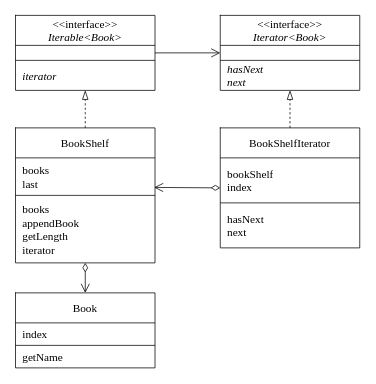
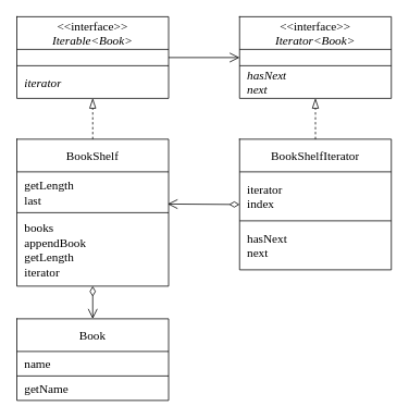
- <mxCell id="22" value="&amp;nbsp; books&lt;br&gt;&amp;nbsp; last" style="shape=partialRectangle;html=1;whiteSpace=wrap;connectable=0;overflow=hidden;fillColor=none;top=0;left=0;bottom=0;right=0;pointerEvents=1;fontFamily=Georgia;fontSize=15;align=left;rounded=0;" parent="21" vertex="1"><mxGeometry width="186" height="50" as="geometry"><mxRectangle width="186" height="50" as="alternateBounds" /></mxGeometry></mxCell>
+ <mxCell id="22" value="&amp;nbsp; getLength&lt;br&gt;&amp;nbsp; last" style="shape=partialRectangle;html=1;whiteSpace=wrap;connectable=0;overflow=hidden;fillColor=none;top=0;left=0;bottom=0;right=0;pointerEvents=1;fontFamily=Georgia;fontSize=15;align=left;rounded=0;" parent="21" vertex="1"><mxGeometry width="186" height="50" as="geometry"><mxRectangle width="186" height="50" as="alternateBounds" /></mxGeometry></mxCell>
- <mxCell id="30" value="&amp;nbsp; bookShelf&lt;br&gt;&amp;nbsp; index" style="shape=partialRectangle;html=1;whiteSpace=wrap;connectable=0;overflow=hidden;fillColor=none;top=0;left=0;bottom=0;right=0;pointerEvents=1;fontFamily=Georgia;fontSize=15;align=left;rounded=0;" parent="29" vertex="1"><mxGeometry width="186" height="60" as="geometry"><mxRectangle width="186" height="60" as="alternateBounds" /></mxGeometry></mxCell>
+ <mxCell id="30" value="&amp;nbsp; iterator&lt;br&gt;&amp;nbsp; index" style="shape=partialRectangle;html=1;whiteSpace=wrap;connectable=0;overflow=hidden;fillColor=none;top=0;left=0;bottom=0;right=0;pointerEvents=1;fontFamily=Georgia;fontSize=15;align=left;rounded=0;" parent="29" vertex="1"><mxGeometry width="186" height="60" as="geometry"><mxRectangle width="186" height="60" as="alternateBounds" /></mxGeometry></mxCell>
- <mxCell id="37" value="&amp;nbsp; index" style="shape=partialRectangle;html=1;whiteSpace=wrap;connectable=0;overflow=hidden;fillColor=none;top=0;left=0;bottom=0;right=0;pointerEvents=1;fontFamily=Georgia;fontSize=15;align=left;rounded=0;" parent="36" vertex="1"><mxGeometry width="186" height="30" as="geometry"><mxRectangle width="186" height="30" as="alternateBounds" /></mxGeometry></mxCell>
+ <mxCell id="37" value="&amp;nbsp; name" style="shape=partialRectangle;html=1;whiteSpace=wrap;connectable=0;overflow=hidden;fillColor=none;top=0;left=0;bottom=0;right=0;pointerEvents=1;fontFamily=Georgia;fontSize=15;align=left;rounded=0;" parent="36" vertex="1"><mxGeometry width="186" height="30" as="geometry"><mxRectangle width="186" height="30" as="alternateBounds" /></mxGeometry></mxCell>
